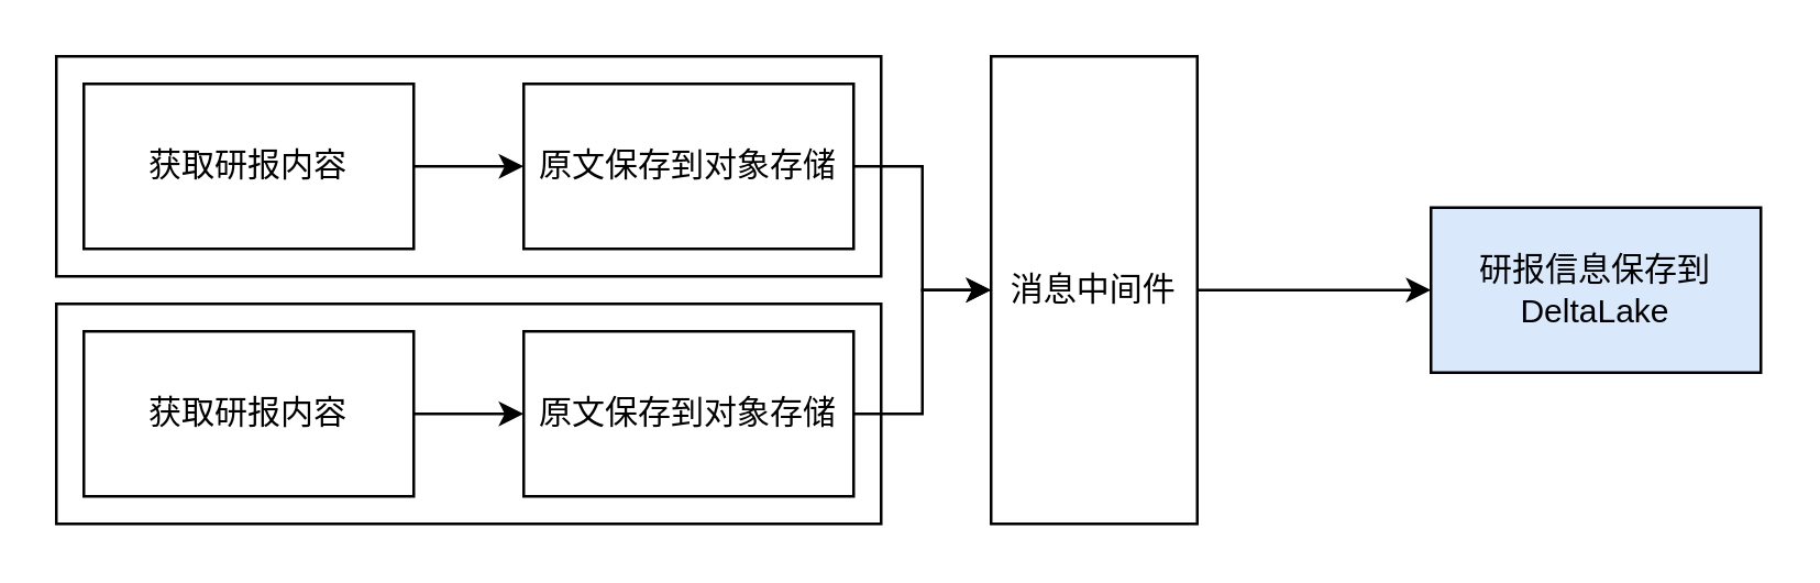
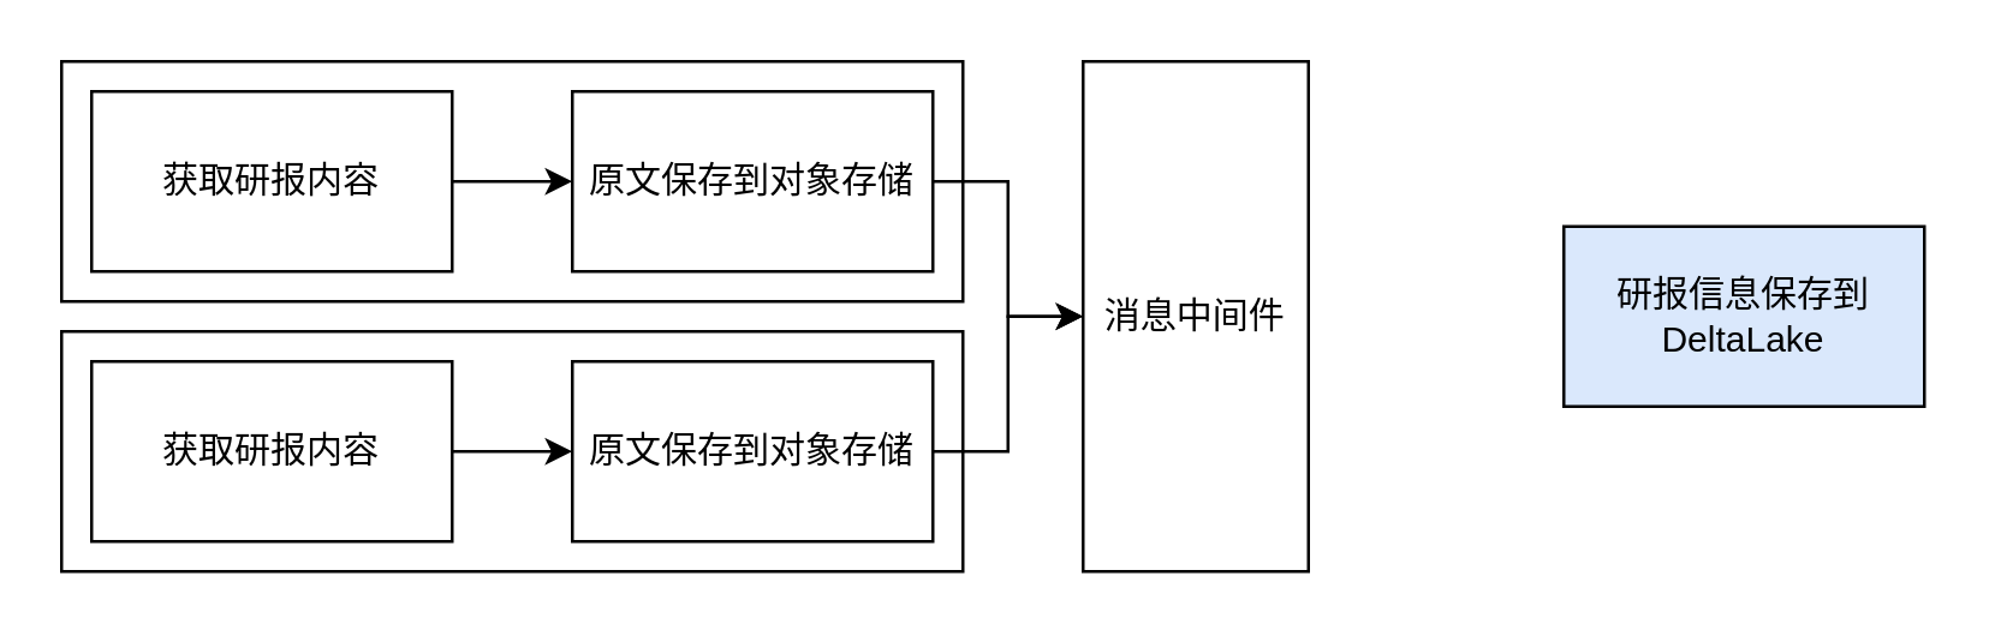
- <mxCell id="8" style="edgeStyle=orthogonalEdgeStyle;rounded=0;orthogonalLoop=1;jettySize=auto;html=1;exitX=1;exitY=0.5;exitDx=0;exitDy=0;" edge="1" parent="1" source="9" target="7"><mxGeometry relative="1" as="geometry" /></mxCell>
